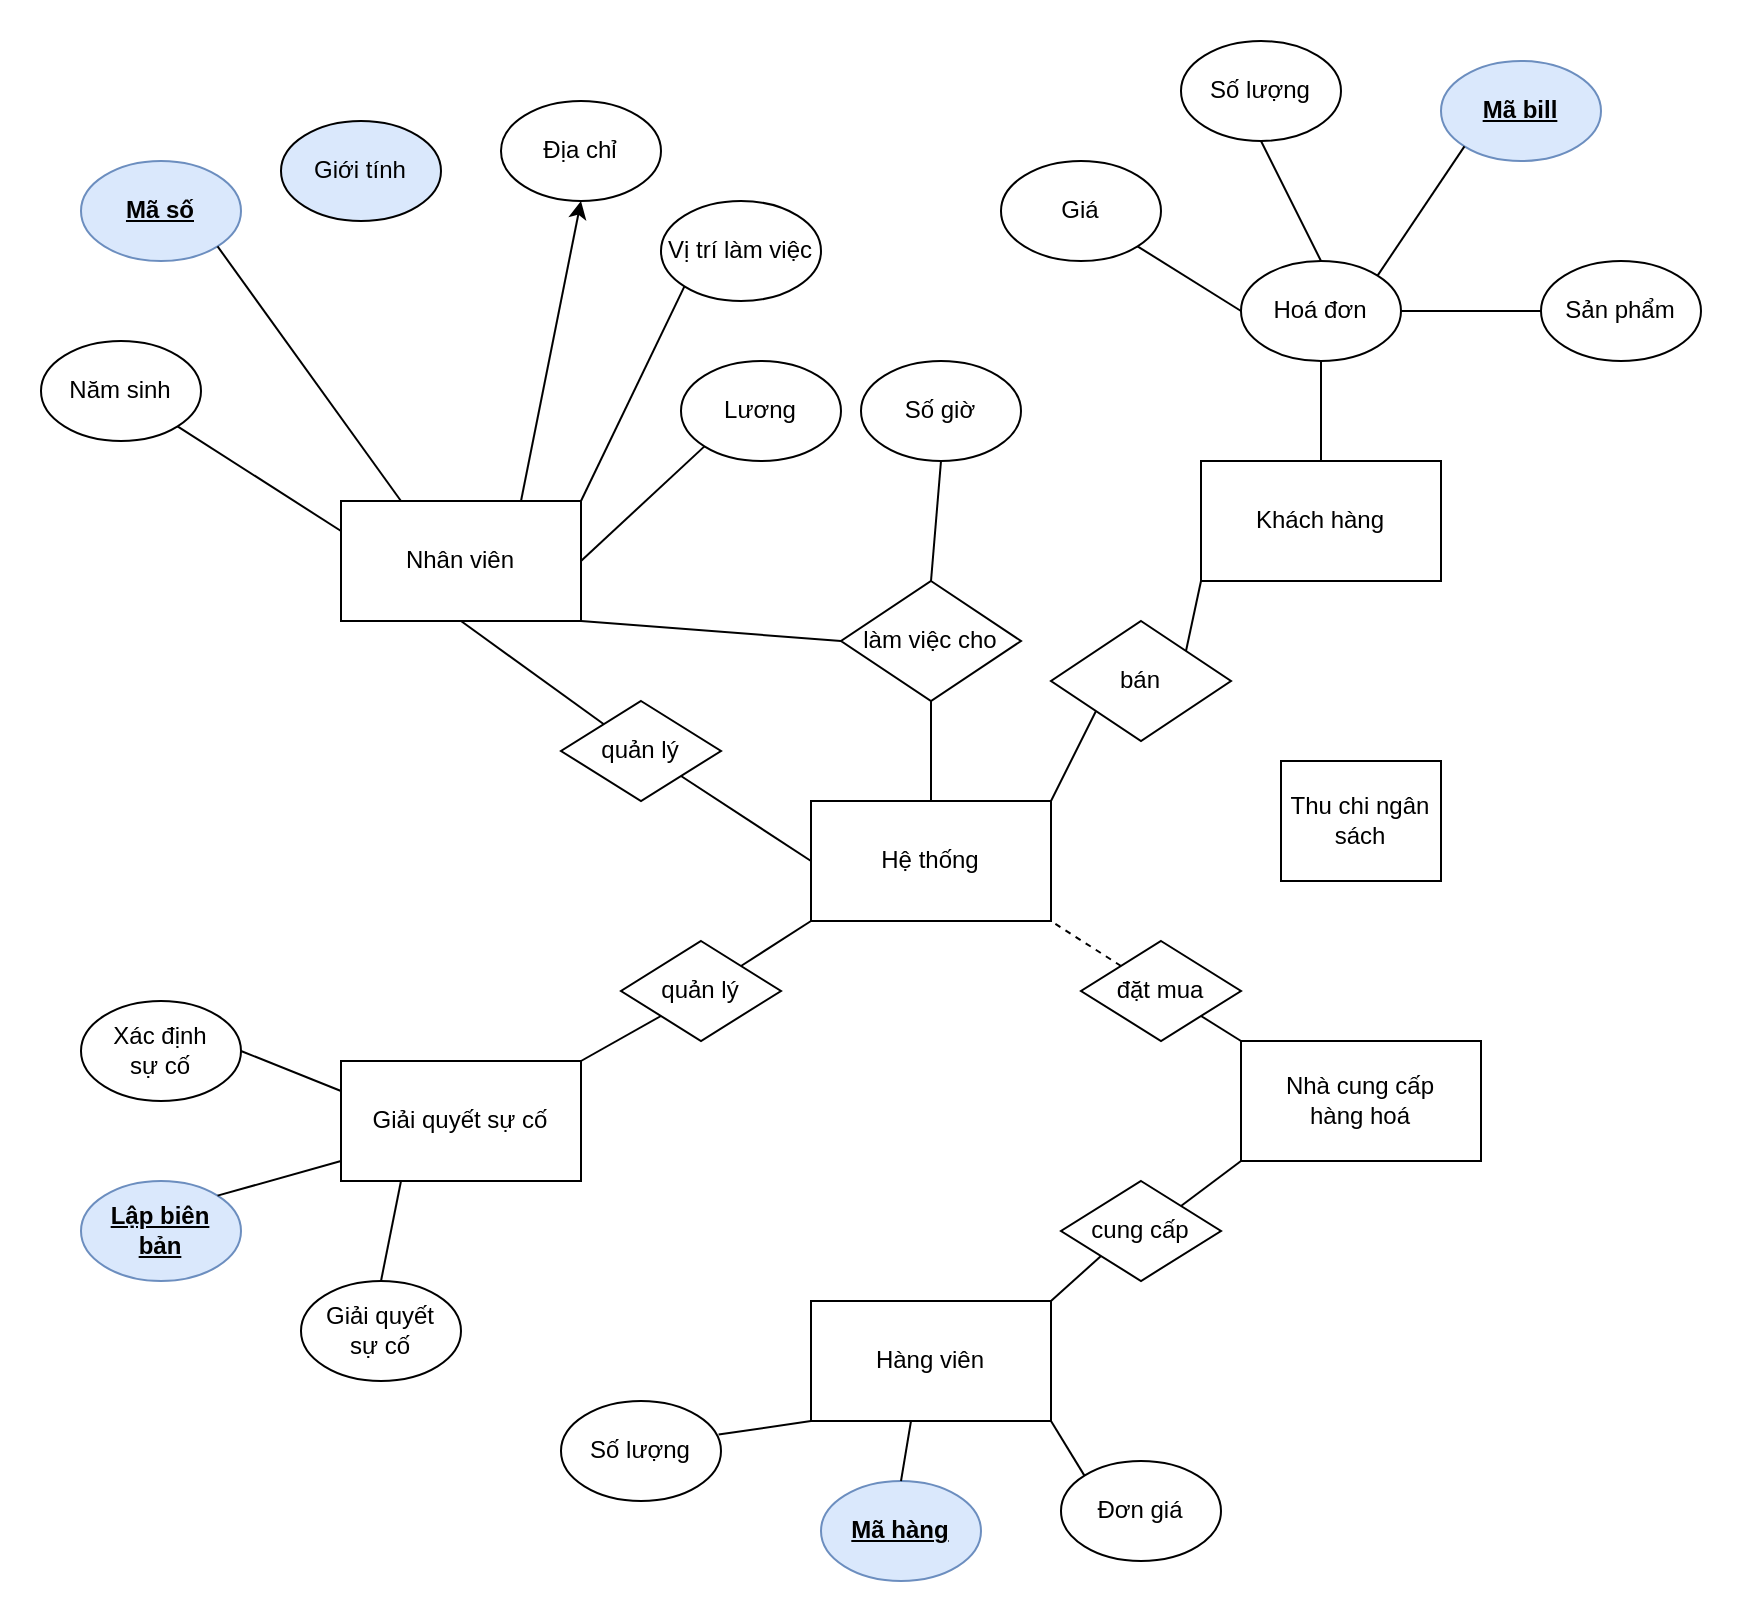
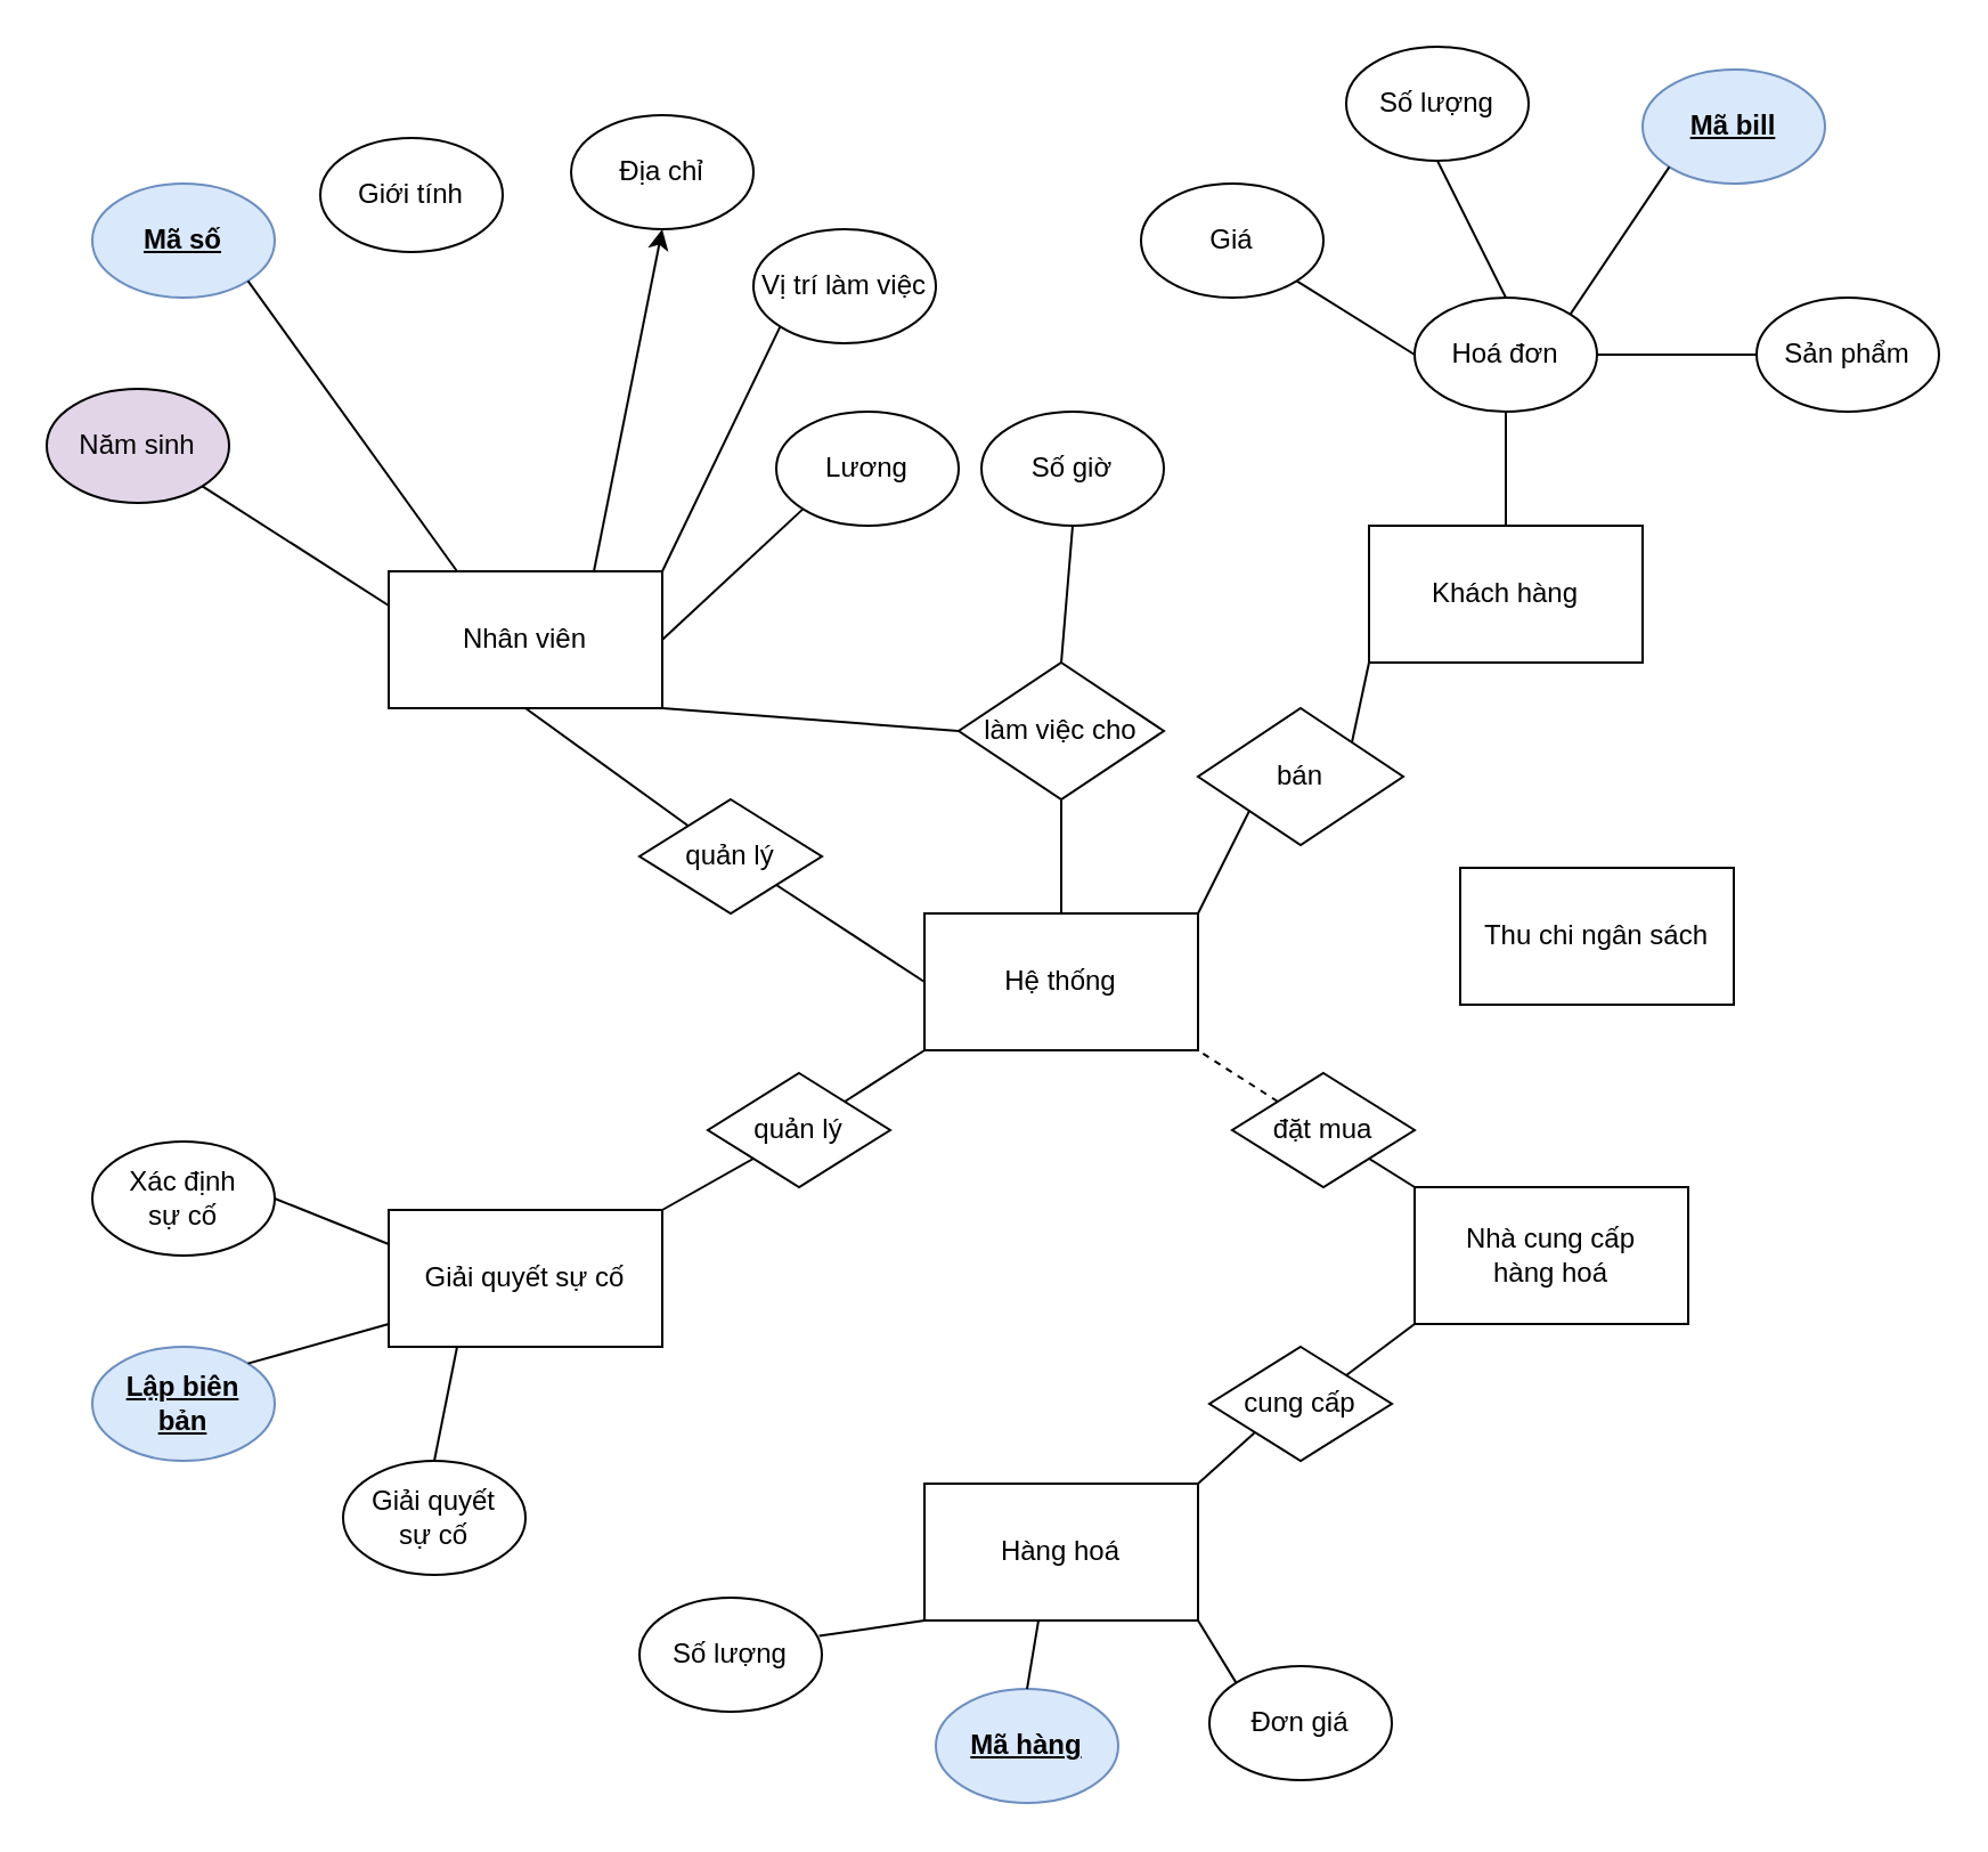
- <mxCell id="11" value="Giới tính" style="ellipse;whiteSpace=wrap;html=1;fillColor=#dae8fc;" parent="1" vertex="1"><mxGeometry x="140" y="60" width="80" height="50" as="geometry" /></mxCell>
+ <mxCell id="11" value="Giới tính" style="ellipse;whiteSpace=wrap;html=1;" parent="1" vertex="1"><mxGeometry x="140" y="60" width="80" height="50" as="geometry" /></mxCell>
- <mxCell id="9" value="Năm sinh" style="ellipse;whiteSpace=wrap;html=1;" parent="1" vertex="1"><mxGeometry y="170" width="80" height="50" as="geometry" x="20" /></mxCell>
+ <mxCell id="9" value="Năm sinh" style="ellipse;whiteSpace=wrap;html=1;fillColor=#e1d5e7;" parent="1" vertex="1"><mxGeometry y="170" width="80" height="50" as="geometry" x="20" /></mxCell>
- <mxCell id="5" value="Thu chi ngân sách" style="rounded=0;whiteSpace=wrap;html=1;" parent="1" vertex="1"><mxGeometry x="640" y="380" width="80" height="60" as="geometry" /></mxCell>
+ <mxCell id="5" value="Thu chi ngân sách" style="rounded=0;whiteSpace=wrap;html=1;" parent="1" vertex="1"><mxGeometry x="640" y="380" width="120" height="60" as="geometry" /></mxCell>
- <mxCell id="39" value="Hàng viên" style="rounded=0;whiteSpace=wrap;html=1;" parent="1" vertex="1"><mxGeometry x="405" y="650" width="120" height="60" as="geometry" /></mxCell>
+ <mxCell id="39" value="Hàng hoá" style="rounded=0;whiteSpace=wrap;html=1;" parent="1" vertex="1"><mxGeometry x="405" y="650" width="120" height="60" as="geometry" /></mxCell>
